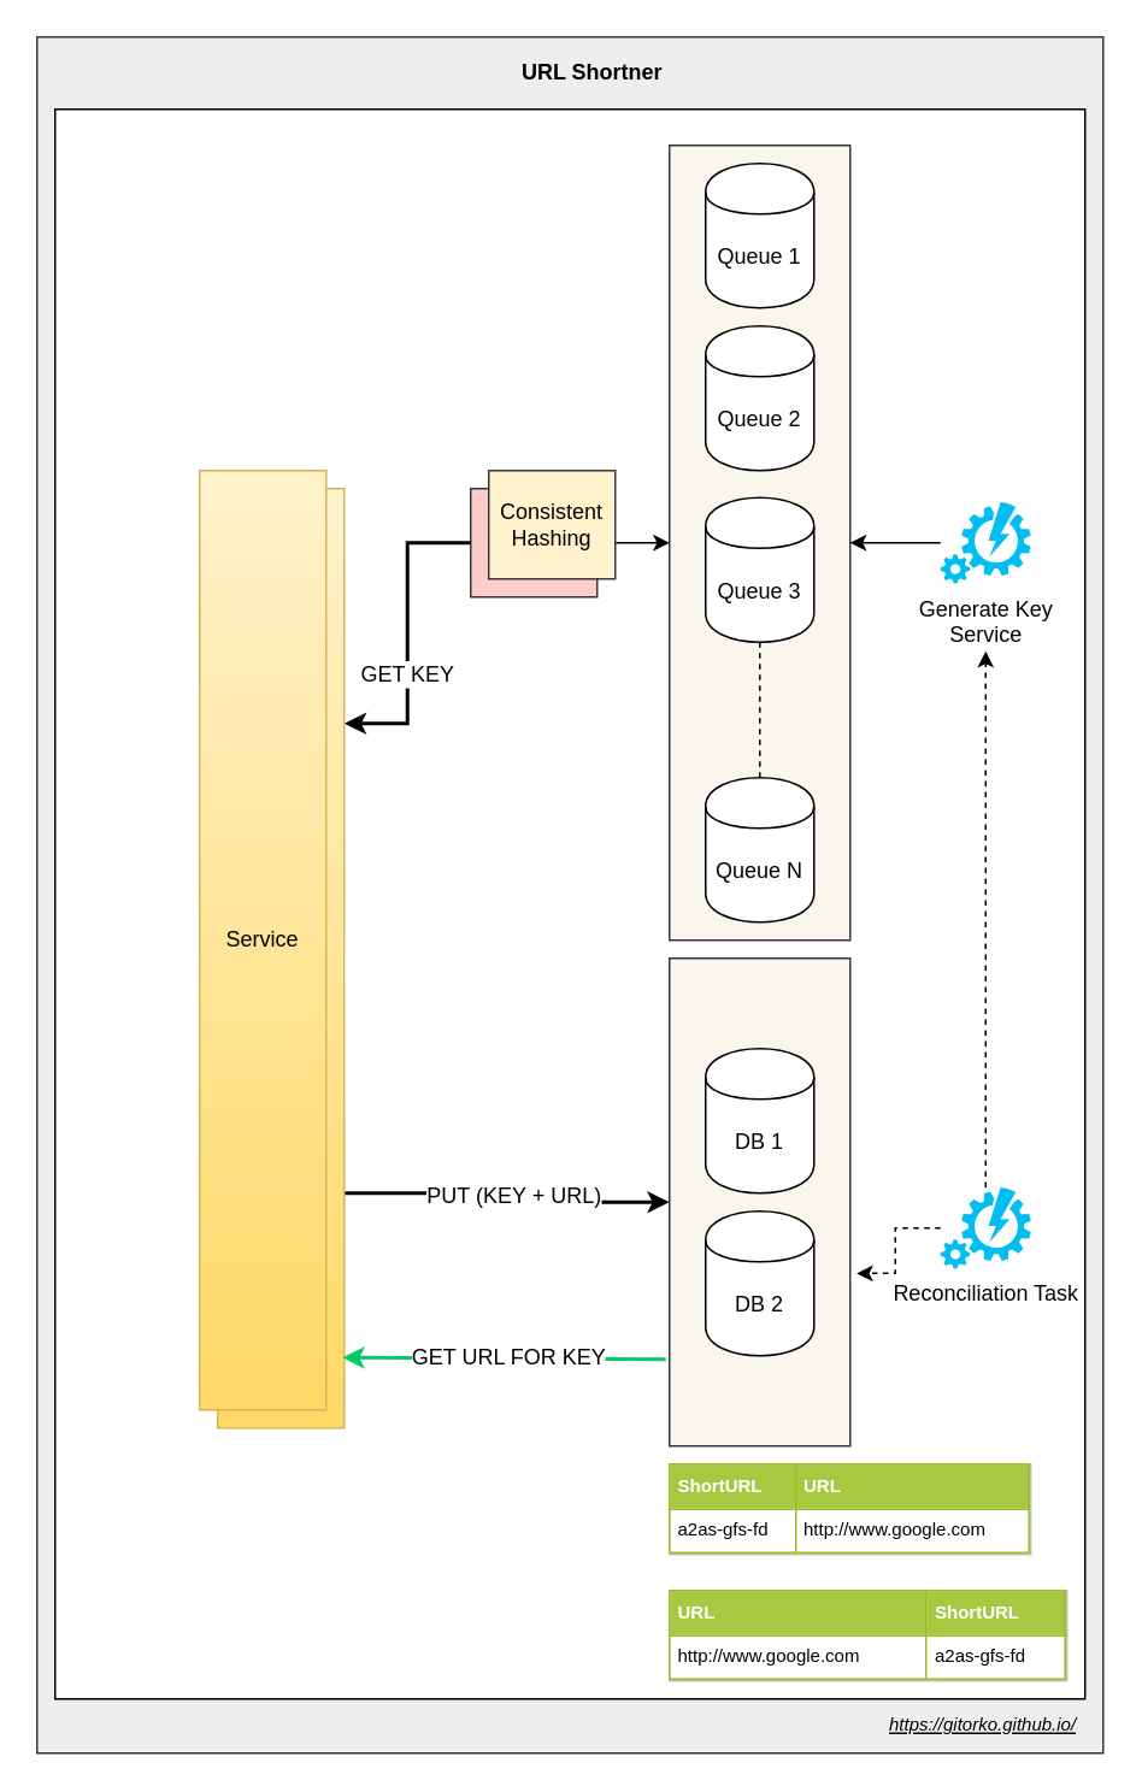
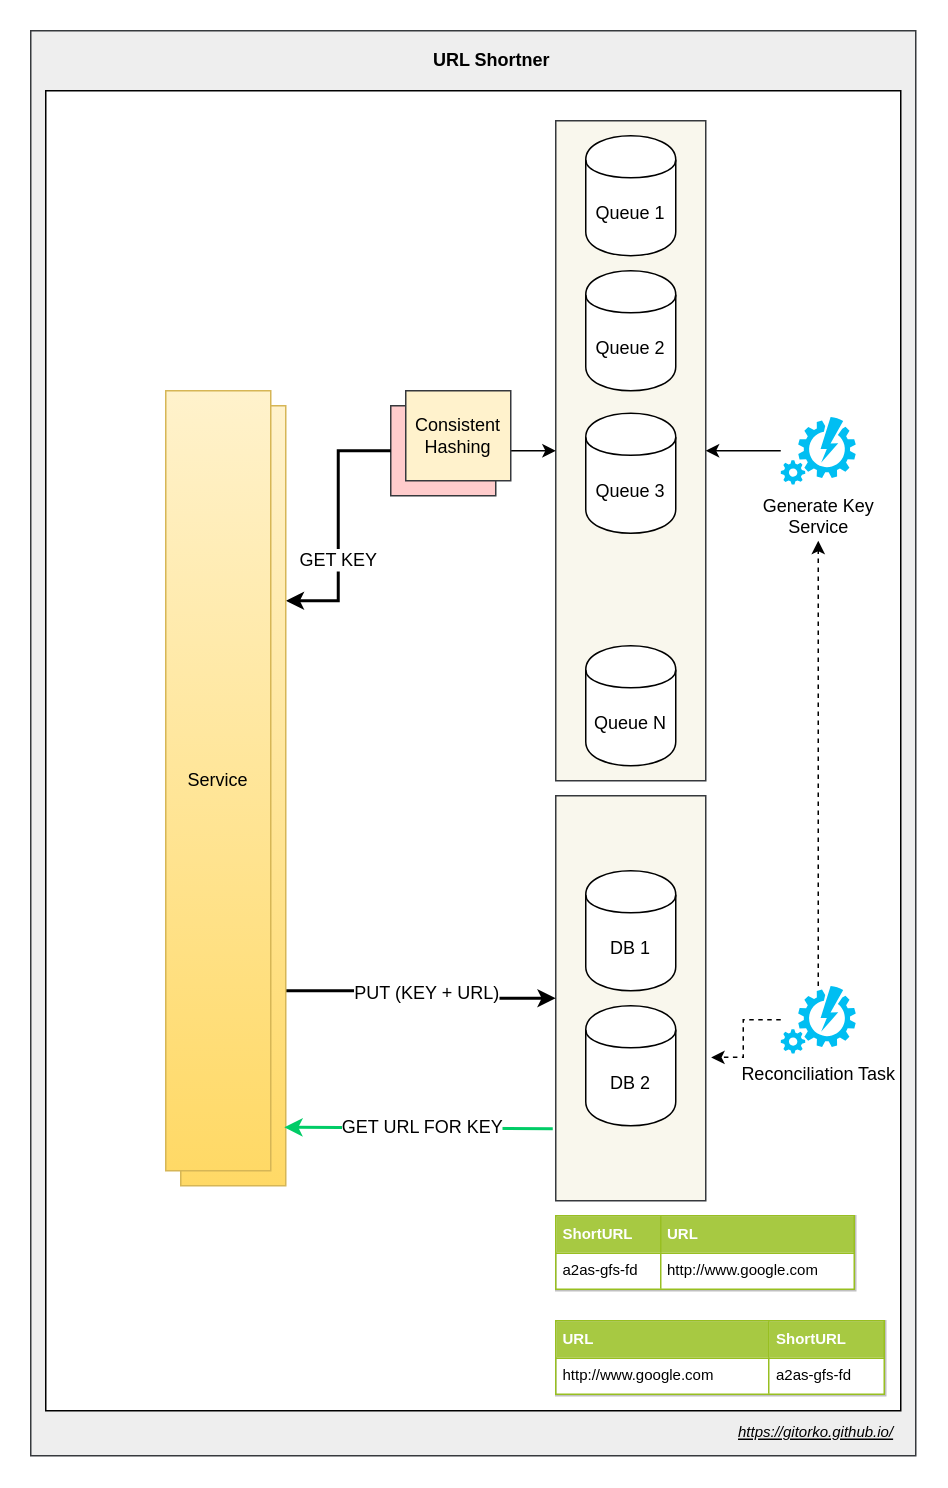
- <mxCell id="15" value="" style="endArrow=none;dashed=1;html=1;entryX=0.5;entryY=1;entryDx=0;entryDy=0;exitX=0.5;exitY=0;exitDx=0;exitDy=0;" parent="1" source="14" target="11" edge="1"><mxGeometry width="50" height="50" relative="1" as="geometry"><mxPoint x="400" y="430" as="sourcePoint" /><mxPoint x="450" y="380" as="targetPoint" /></mxGeometry></mxCell>
